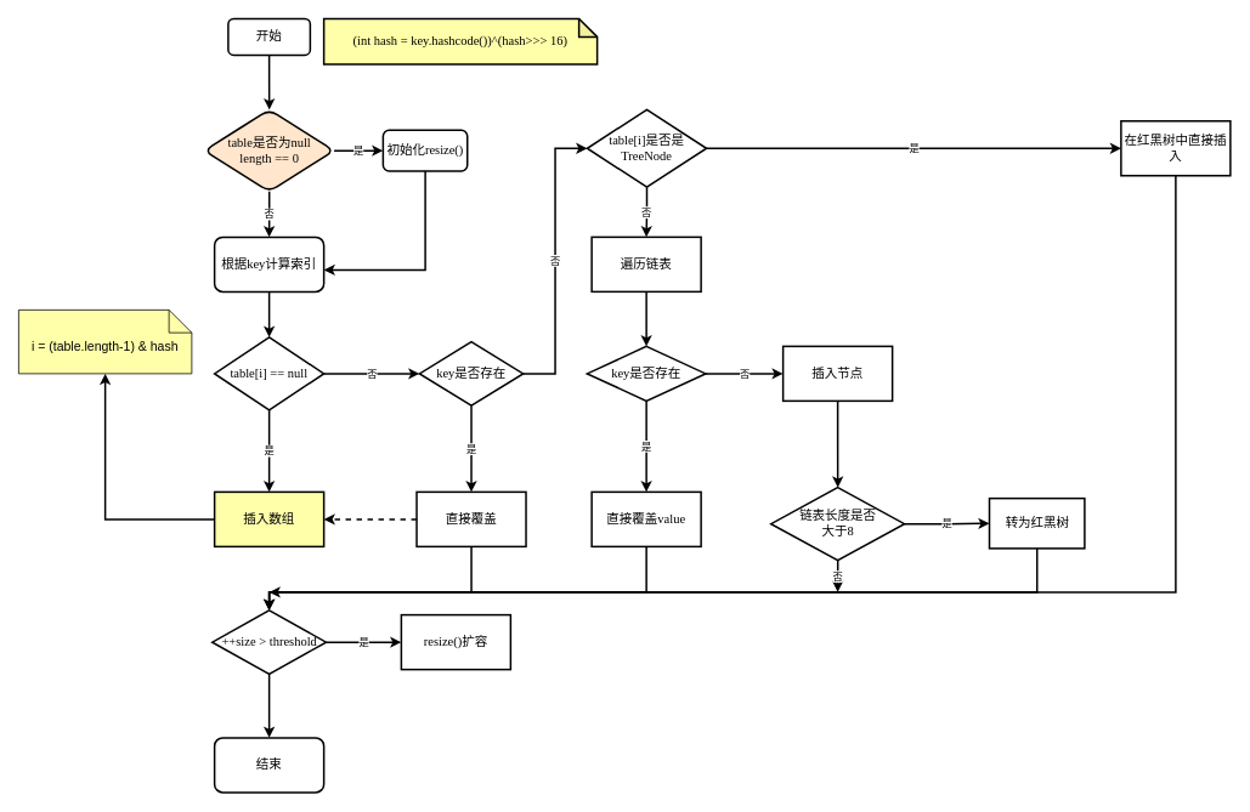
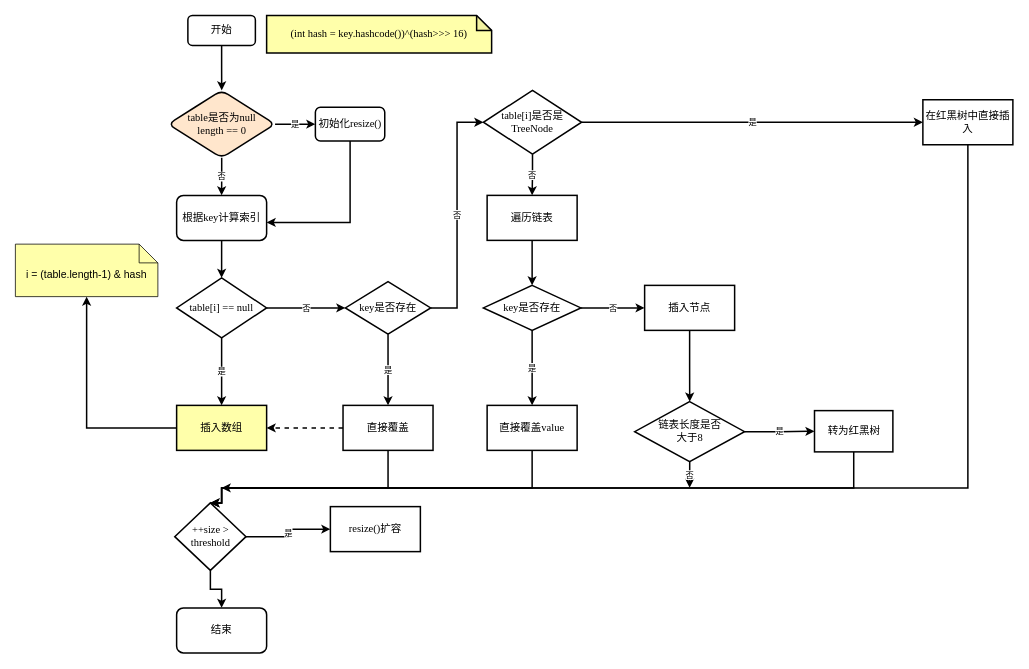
- <mxCell id="47" value="i = (table.length-1) &amp;amp; hash" style="shape=note2;boundedLbl=1;whiteSpace=wrap;html=1;size=25;verticalAlign=top;align=center;fillColor=#FFFFAA;fontColor=#000000;fontSize=14;" parent="1" vertex="1"><mxGeometry x="20" y="340" width="190" height="70" as="geometry" /></mxCell>
+ <mxCell id="47" value="i = (table.length-1) &amp;amp; hash" style="shape=note2;boundedLbl=1;whiteSpace=wrap;html=1;size=25;verticalAlign=top;align=center;fillColor=#FFFFAA;fontColor=#000000;fontSize=14;" parent="1" vertex="1"><mxGeometry x="20" y="325" width="190" height="70" as="geometry" /></mxCell>
- <mxCell id="44" value="++size &amp;gt; threshold" style="rhombus;whiteSpace=wrap;html=1;fontFamily=微软雅黑;fontSize=14;strokeWidth=2;" parent="1" vertex="1"><mxGeometry x="232.5" y="670" width="125" height="70" as="geometry" /></mxCell>
+ <mxCell id="44" value="++size &amp;gt; threshold" style="rhombus;whiteSpace=wrap;html=1;fontFamily=微软雅黑;fontSize=14;strokeWidth=2;" parent="1" vertex="1"><mxGeometry x="232.5" y="670" width="95" height="90" as="geometry" /></mxCell>
